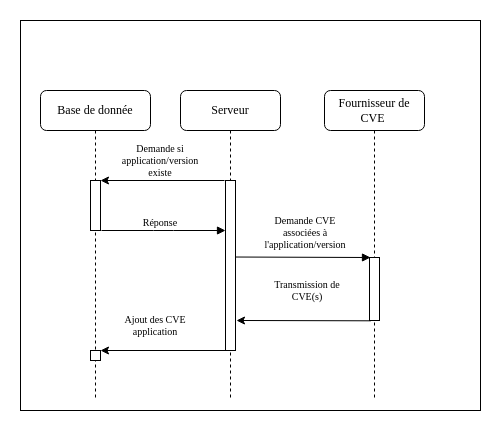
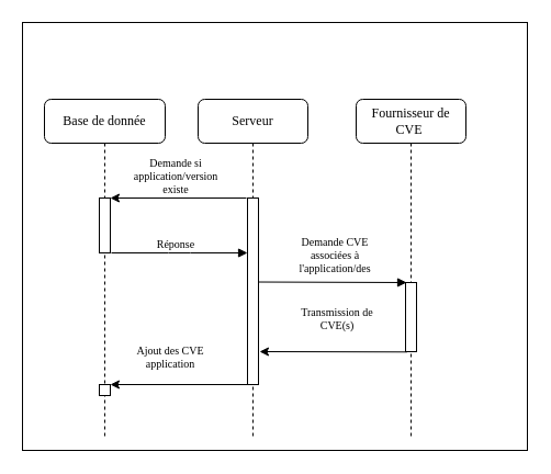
- <mxCell id="16" value="&lt;span style=&quot;font-size: 10px&quot;&gt;Demande CVE associées à l'application/version&lt;/span&gt;" style="text;html=1;strokeColor=none;fillColor=none;align=center;verticalAlign=middle;whiteSpace=wrap;rounded=0;fontSize=8;fontFamily=Verdana;" vertex="1" parent="1"><mxGeometry x="270" y="217" width="70" height="30" as="geometry" /></mxCell>
+ <mxCell id="16" value="&lt;span style=&quot;font-size: 10px&quot;&gt;Demande CVE associées à l'application/des&lt;/span&gt;" style="text;html=1;strokeColor=none;fillColor=none;align=center;verticalAlign=middle;whiteSpace=wrap;rounded=0;fontSize=8;fontFamily=Verdana;" vertex="1" parent="1"><mxGeometry x="270" y="217" width="70" height="30" as="geometry" /></mxCell>
